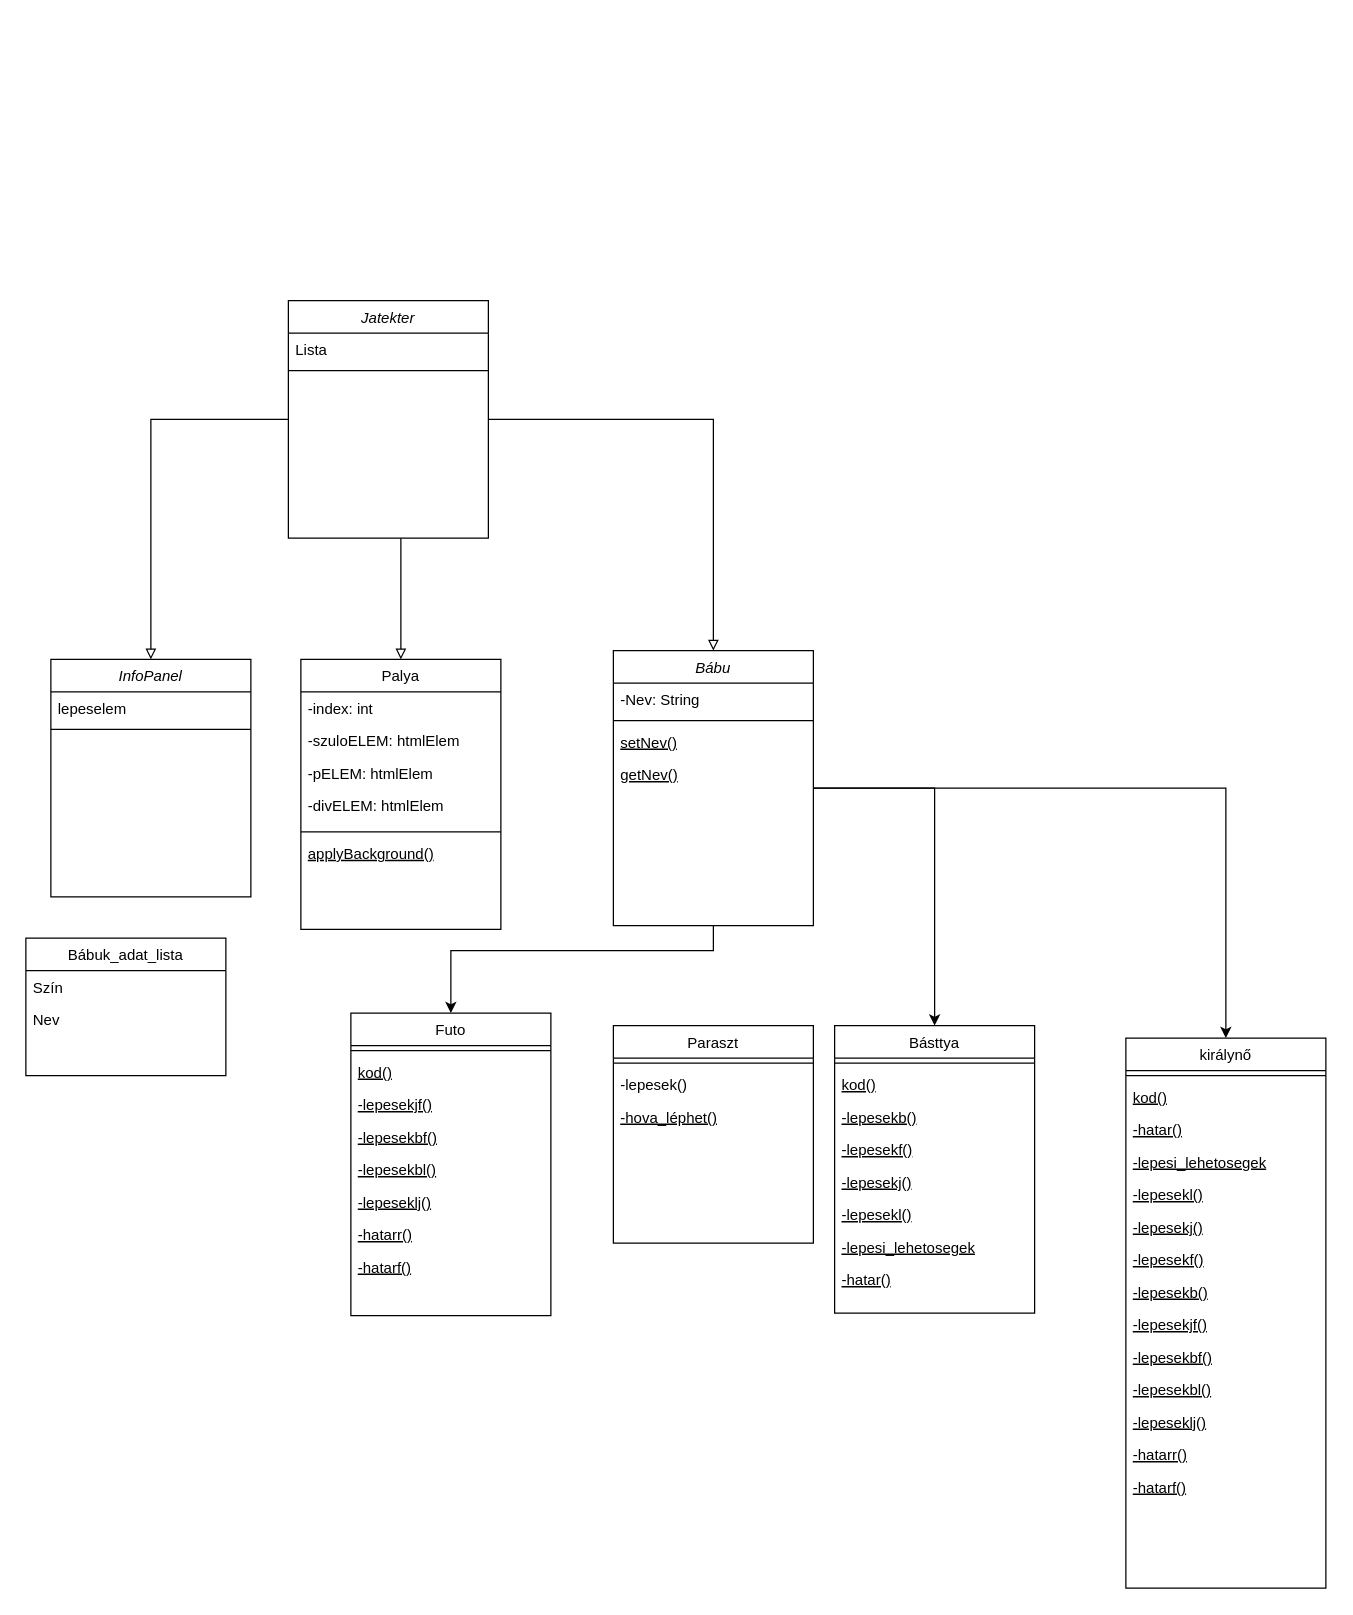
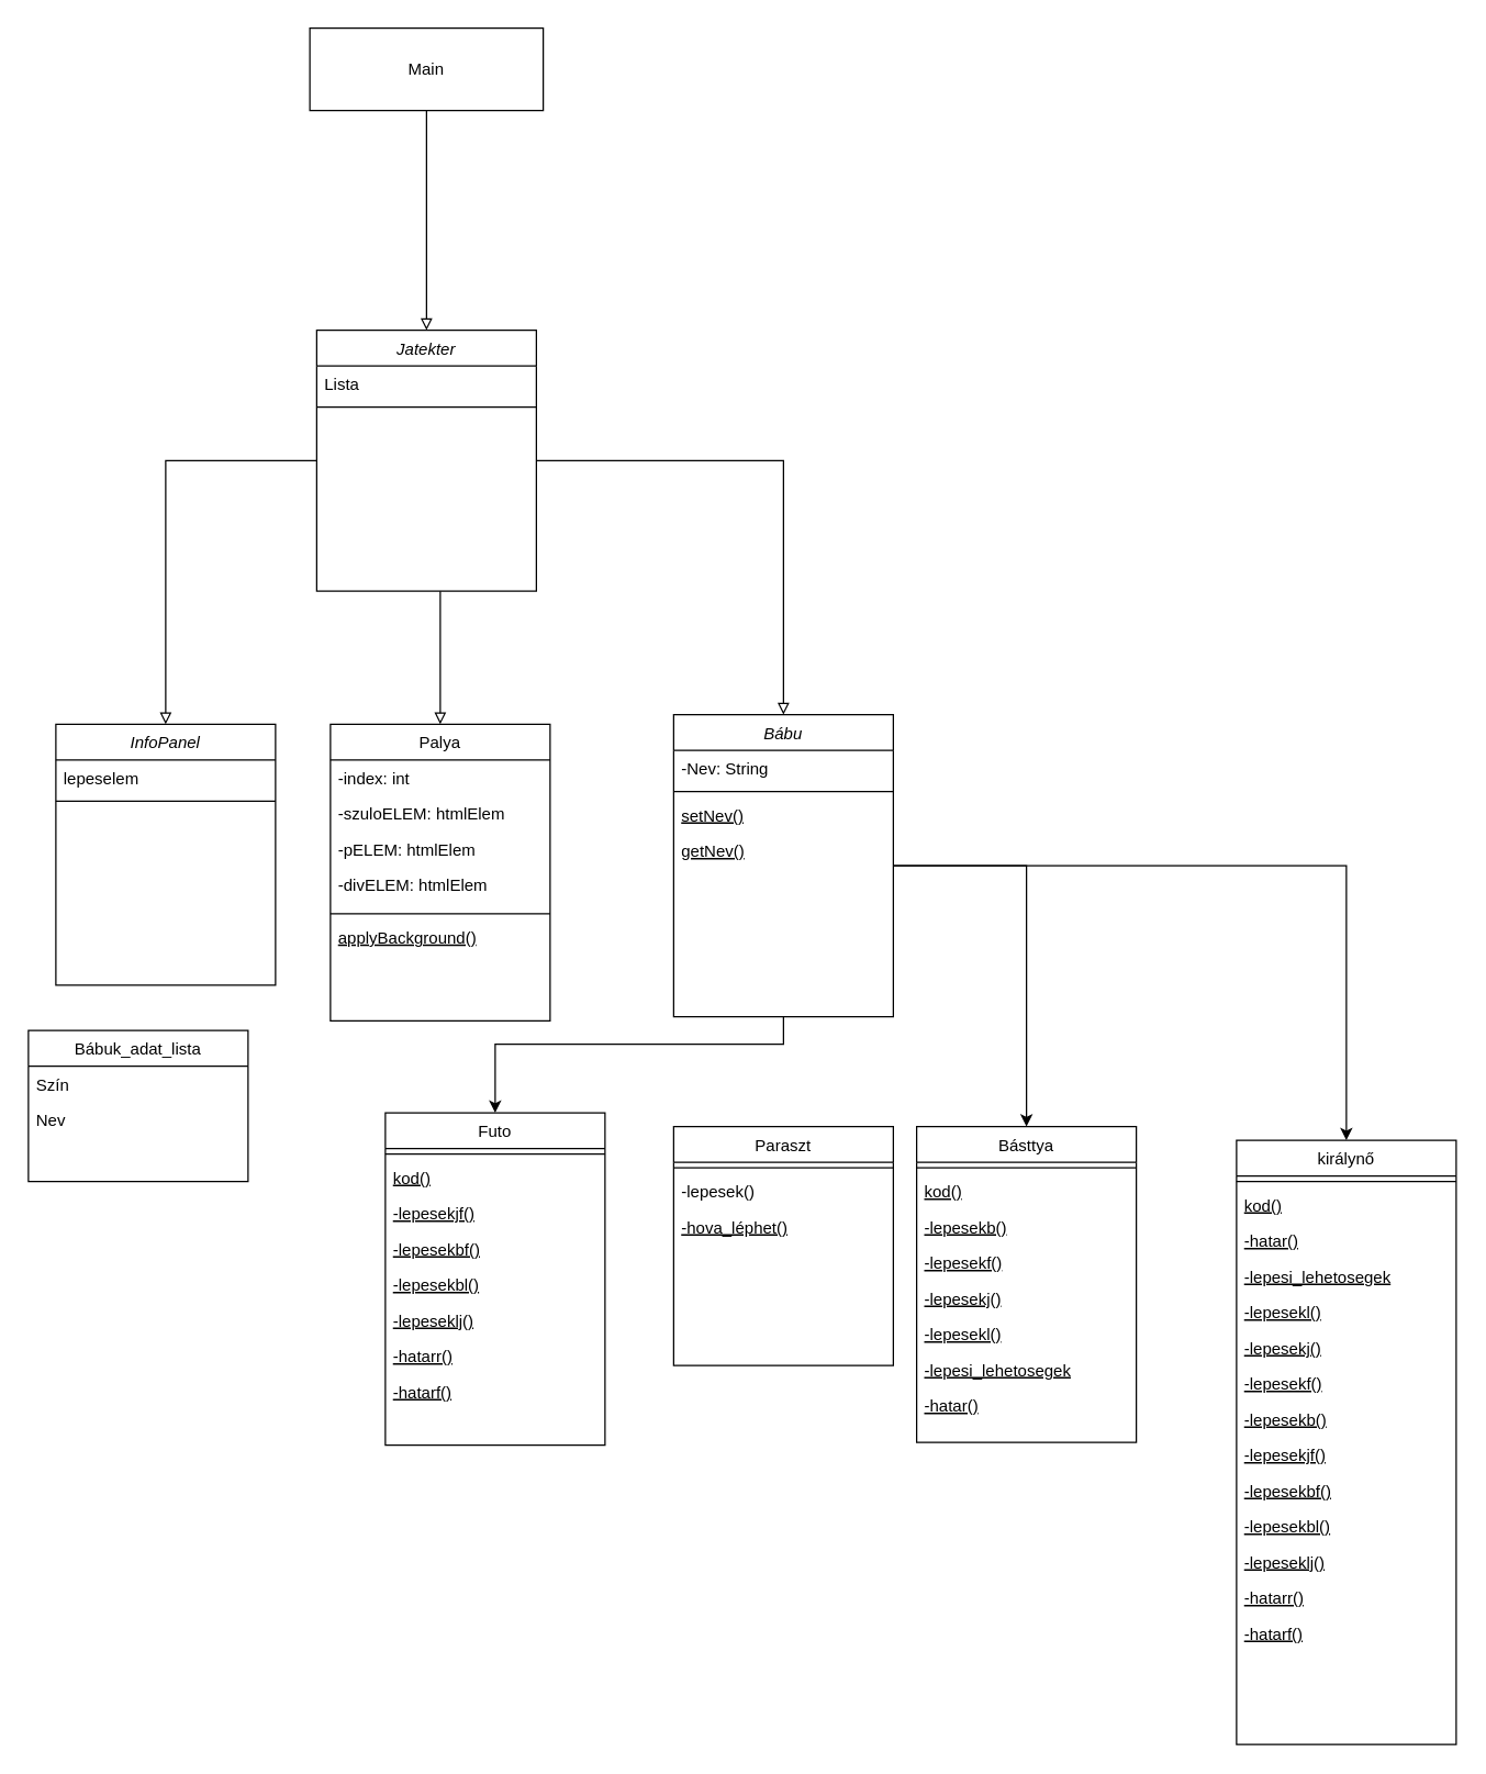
+ <mxCell id="50" value="Main" style="rounded=0;whiteSpace=wrap;html=1;" parent="1" vertex="1"><mxGeometry x="225" y="20" width="170" height="60" as="geometry" /></mxCell>
+ <mxCell id="51" value="" style="endArrow=block;html=1;rounded=0;exitX=0.5;exitY=1;exitDx=0;exitDy=0;entryX=0.5;entryY=0;entryDx=0;entryDy=0;endFill=0;" edge="1" parent="1" source="50" target="44"><mxGeometry width="50" height="50" relative="1" as="geometry"><mxPoint x="390" y="440" as="sourcePoint" /><mxPoint x="440" y="390" as="targetPoint" /></mxGeometry></mxCell>
